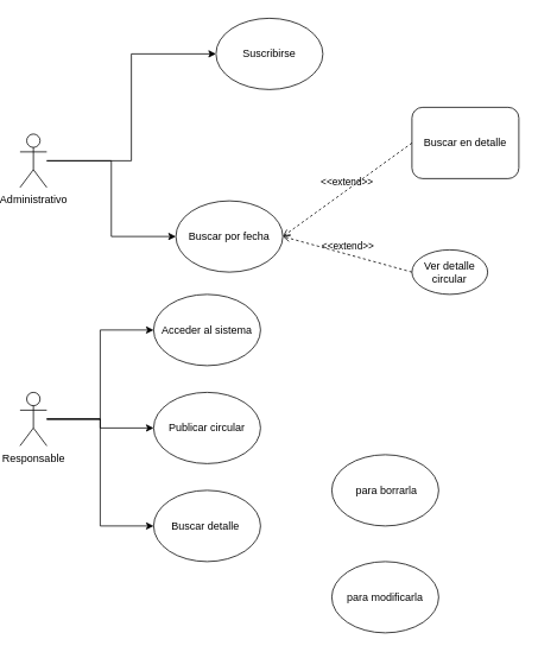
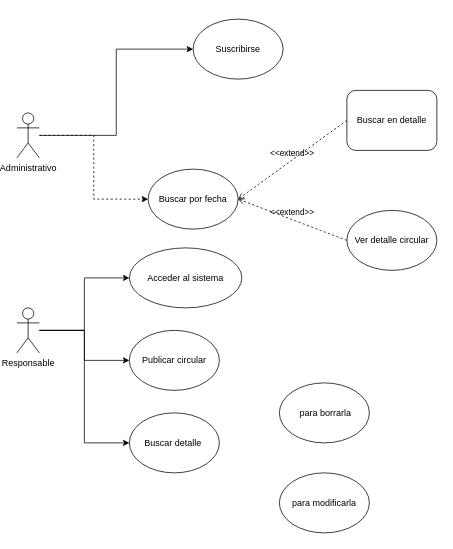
- <mxCell id="13" value="Suscribirse" style="ellipse;whiteSpace=wrap;html=1;" parent="1" vertex="1"><mxGeometry x="240" y="20" width="120" height="80" as="geometry" /></mxCell>
+ <mxCell id="13" value="Suscribirse" style="ellipse;whiteSpace=wrap;html=1;" parent="1" vertex="1"><mxGeometry x="255" y="25" width="120" height="80" as="geometry" /></mxCell>
- <mxCell id="10" style="edgeStyle=orthogonalEdgeStyle;rounded=0;orthogonalLoop=1;jettySize=auto;html=1;entryX=0;entryY=0.5;entryDx=0;entryDy=0;" parent="1" source="12" target="15" edge="1"><mxGeometry relative="1" as="geometry" /></mxCell>
+ <mxCell id="10" style="edgeStyle=orthogonalEdgeStyle;rounded=0;orthogonalLoop=1;jettySize=auto;html=1;entryX=0;entryY=0.5;entryDx=0;entryDy=0;dashed=1;" parent="1" source="12" target="15" edge="1"><mxGeometry relative="1" as="geometry" /></mxCell>
- <mxCell id="16" value="Ver detalle circular" style="ellipse;whiteSpace=wrap;html=1;" parent="1" vertex="1"><mxGeometry x="460" y="280" width="85" height="50" as="geometry" /></mxCell>
+ <mxCell id="16" value="Ver detalle circular" style="ellipse;whiteSpace=wrap;html=1;" parent="1" vertex="1"><mxGeometry x="460" y="280" width="120" height="80" as="geometry" /></mxCell>
- <mxCell id="2" value="Acceder al sistema" style="ellipse;whiteSpace=wrap;html=1;" parent="1" vertex="1"><mxGeometry x="170" y="330" width="120" height="80" as="geometry" /></mxCell>
+ <mxCell id="2" value="Acceder al sistema" style="ellipse;whiteSpace=wrap;html=1;" parent="1" vertex="1"><mxGeometry x="170" y="330" width="150" height="80" as="geometry" /></mxCell>
- <mxCell id="9" value="Responsable" style="shape=umlActor;verticalLabelPosition=bottom;verticalAlign=top;html=1;outlineConnect=0;" parent="1" vertex="1"><mxGeometry x="20" y="440" width="30" height="60" as="geometry" /></mxCell>
+ <mxCell id="9" value="Responsable" style="shape=umlActor;verticalLabelPosition=bottom;verticalAlign=top;html=1;outlineConnect=0;" parent="1" vertex="1"><mxGeometry x="20" y="410" width="30" height="60" as="geometry" /></mxCell>
